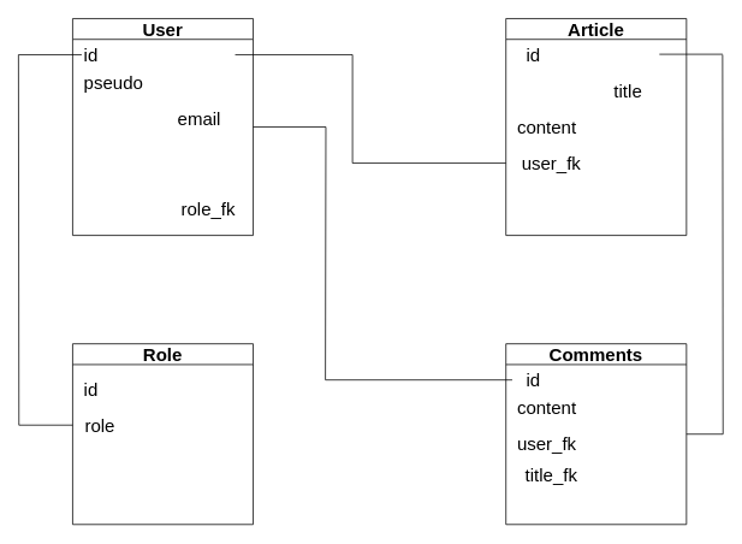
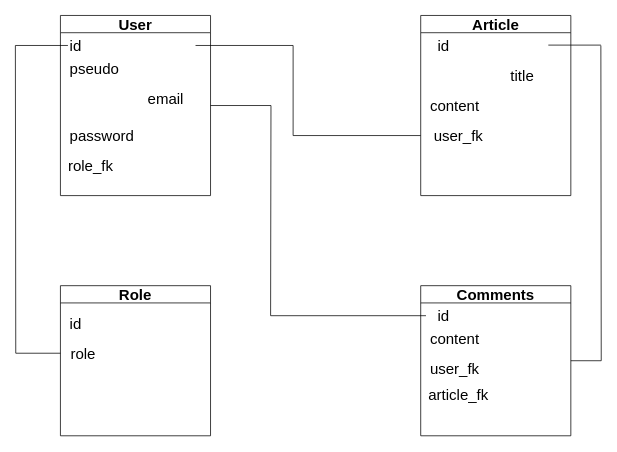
+ <mxCell id="6" value="password" style="text;html=1;align=center;verticalAlign=middle;resizable=0;points=[];autosize=1;strokeColor=none;fillColor=none;fontSize=20;" vertex="1" parent="3"><mxGeometry y="140" width="110" height="40" as="geometry" /></mxCell>
- <mxCell id="8" value="role_fk" style="text;html=1;align=center;verticalAlign=middle;resizable=0;points=[];autosize=1;strokeColor=none;fillColor=none;fontSize=20;" vertex="1" parent="3"><mxGeometry x="110" y="190" width="80" height="40" as="geometry" /></mxCell>
+ <mxCell id="8" value="role_fk" style="text;html=1;align=center;verticalAlign=middle;resizable=0;points=[];autosize=1;strokeColor=none;fillColor=none;fontSize=20;" vertex="1" parent="3"><mxGeometry y="180" width="80" height="40" as="geometry" /></mxCell>
- <mxCell id="16" value="title_fk" style="text;html=1;align=center;verticalAlign=middle;resizable=0;points=[];autosize=1;strokeColor=none;fillColor=none;fontSize=20;" vertex="1" parent="13"><mxGeometry y="125" width="100" height="40" as="geometry" /></mxCell>
+ <mxCell id="16" value="article_fk" style="text;html=1;align=center;verticalAlign=middle;resizable=0;points=[];autosize=1;strokeColor=none;fillColor=none;fontSize=20;" vertex="1" parent="13"><mxGeometry y="125" width="100" height="40" as="geometry" /></mxCell>
